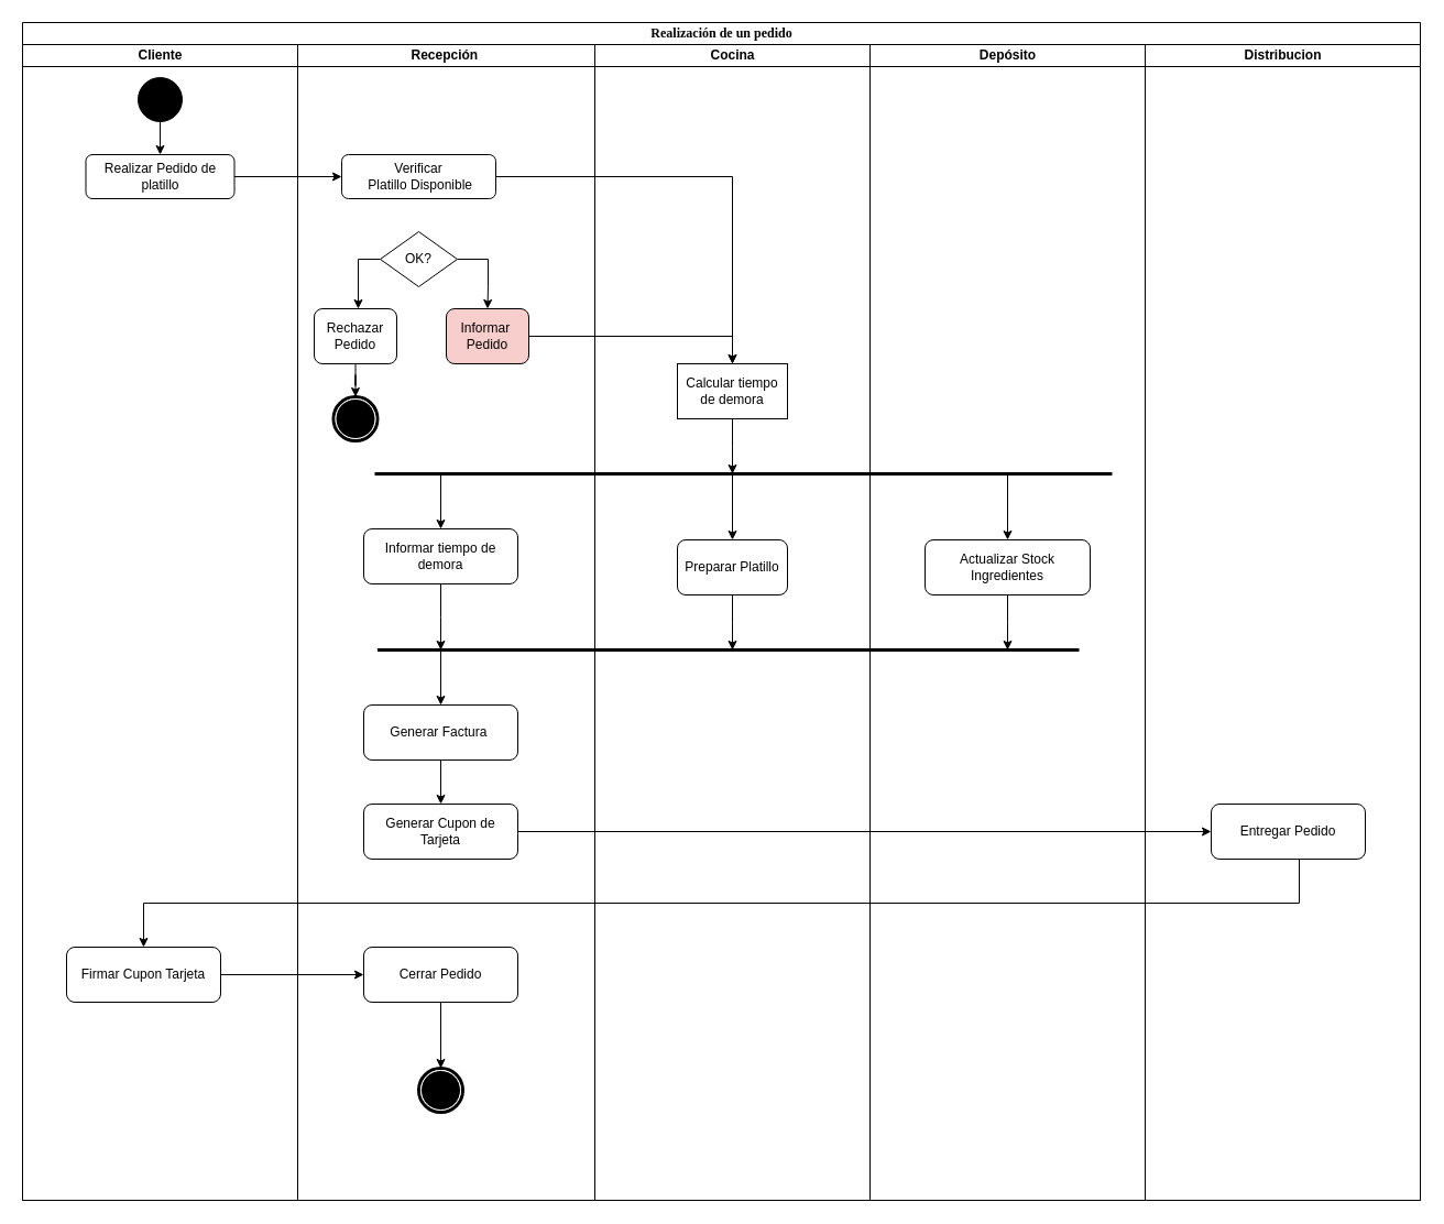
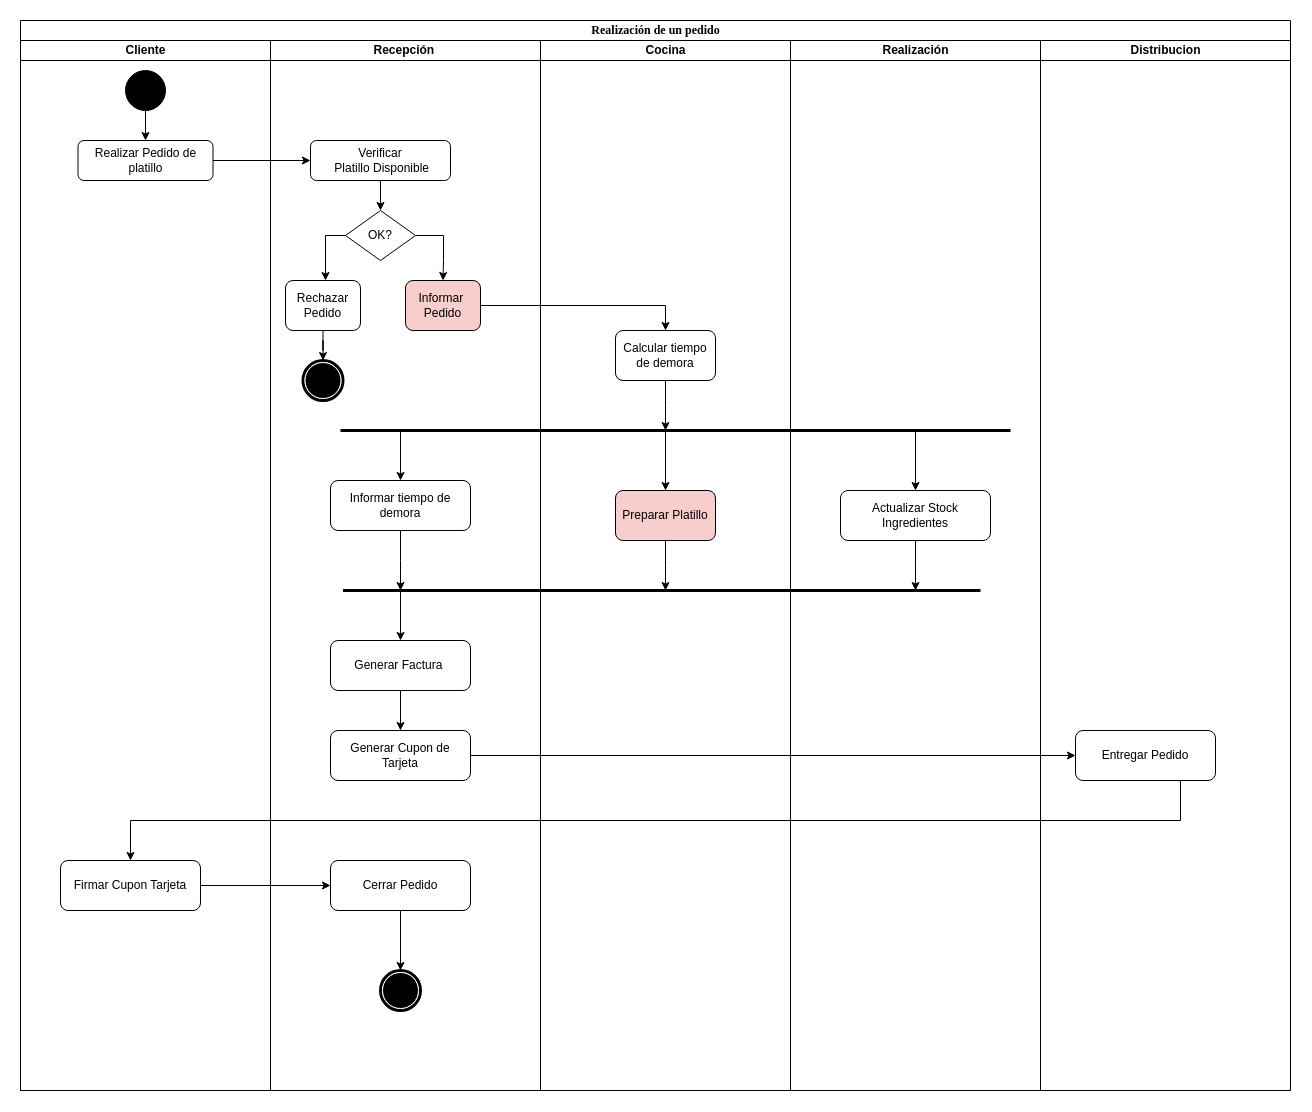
- <mxCell id="31" value="Depósito" style="swimlane;html=1;startSize=20;" vertex="1" parent="2"><mxGeometry x="770" y="20" width="250" height="1050" as="geometry" /></mxCell>
+ <mxCell id="31" value="Realización" style="swimlane;html=1;startSize=20;" vertex="1" parent="2"><mxGeometry x="770" y="20" width="250" height="1050" as="geometry" /></mxCell>
- <mxCell id="16" style="edgeStyle=orthogonalEdgeStyle;rounded=0;orthogonalLoop=1;jettySize=auto;html=1;" edge="1" parent="8" source="17" target="28"><mxGeometry relative="1" as="geometry" /></mxCell>
+ <mxCell id="16" style="edgeStyle=orthogonalEdgeStyle;rounded=0;orthogonalLoop=1;jettySize=auto;html=1;" edge="1" parent="8" source="17" target="15"><mxGeometry relative="1" as="geometry" /></mxCell>
- <mxCell id="28" value="Calcular tiempo de demora" style="whiteSpace=wrap;html=1;rounded=0;" vertex="1" parent="27"><mxGeometry x="75" y="290" width="100" height="50" as="geometry" /></mxCell>
+ <mxCell id="28" value="Calcular tiempo de demora" style="rounded=1;whiteSpace=wrap;html=1;" vertex="1" parent="27"><mxGeometry x="75" y="290" width="100" height="50" as="geometry" /></mxCell>
- <mxCell id="30" value="Preparar Platillo" style="rounded=1;whiteSpace=wrap;html=1;" vertex="1" parent="27"><mxGeometry x="75" y="450" width="100" height="50" as="geometry" /></mxCell>
+ <mxCell id="30" value="Preparar Platillo" style="rounded=1;whiteSpace=wrap;html=1;fillColor=#f8cecc;" vertex="1" parent="27"><mxGeometry x="75" y="450" width="100" height="50" as="geometry" /></mxCell>
- <mxCell id="35" value="Entregar Pedido" style="rounded=1;whiteSpace=wrap;html=1;" vertex="1" parent="34"><mxGeometry x="60" y="690" width="140" height="50" as="geometry" /></mxCell>
+ <mxCell id="35" value="Entregar Pedido" style="rounded=1;whiteSpace=wrap;html=1;" vertex="1" parent="34"><mxGeometry x="35" y="690" width="140" height="50" as="geometry" /></mxCell>
